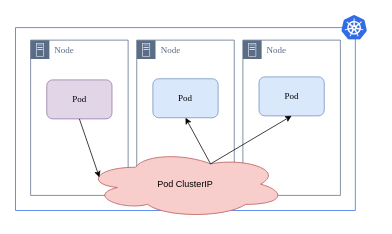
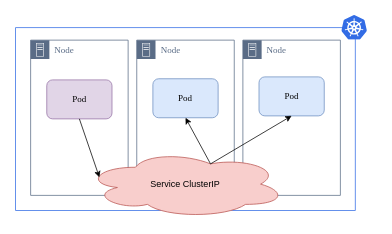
- <mxCell id="11" value="Pod ClusterIP" style="ellipse;shape=cloud;whiteSpace=wrap;html=1;fillColor=#f8cecc;strokeColor=#b85450;" vertex="1" parent="2"><mxGeometry x="93" y="180" width="267" height="90" as="geometry" /></mxCell>
+ <mxCell id="11" value="Service ClusterIP" style="ellipse;shape=cloud;whiteSpace=wrap;html=1;fillColor=#f8cecc;strokeColor=#b85450;" vertex="1" parent="2"><mxGeometry x="93" y="180" width="267" height="90" as="geometry" /></mxCell>
